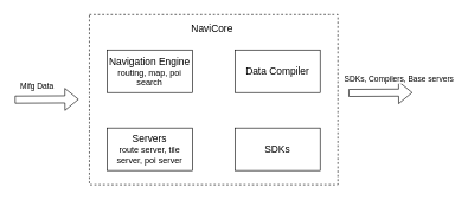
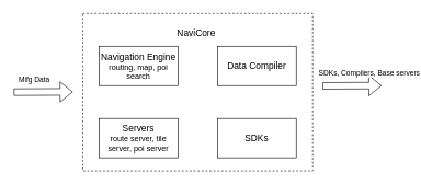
- <mxCell id="7" value="&lt;font style=&quot;font-size: 14px&quot;&gt;NaviCore&amp;nbsp;&lt;/font&gt;" style="text;html=1;strokeColor=none;fillColor=none;align=center;verticalAlign=middle;whiteSpace=wrap;rounded=0;dashed=1;" vertex="1" parent="1"><mxGeometry x="280" y="30" width="40" height="20" as="geometry" /></mxCell>
+ <mxCell id="7" value="&lt;font style=&quot;font-size: 14px&quot;&gt;NaviCore&amp;nbsp;&lt;/font&gt;" style="text;html=1;strokeColor=none;fillColor=none;align=center;verticalAlign=middle;whiteSpace=wrap;rounded=0;dashed=1;" vertex="1" parent="1"><mxGeometry x="280" y="40" width="40" height="20" as="geometry" /></mxCell>
